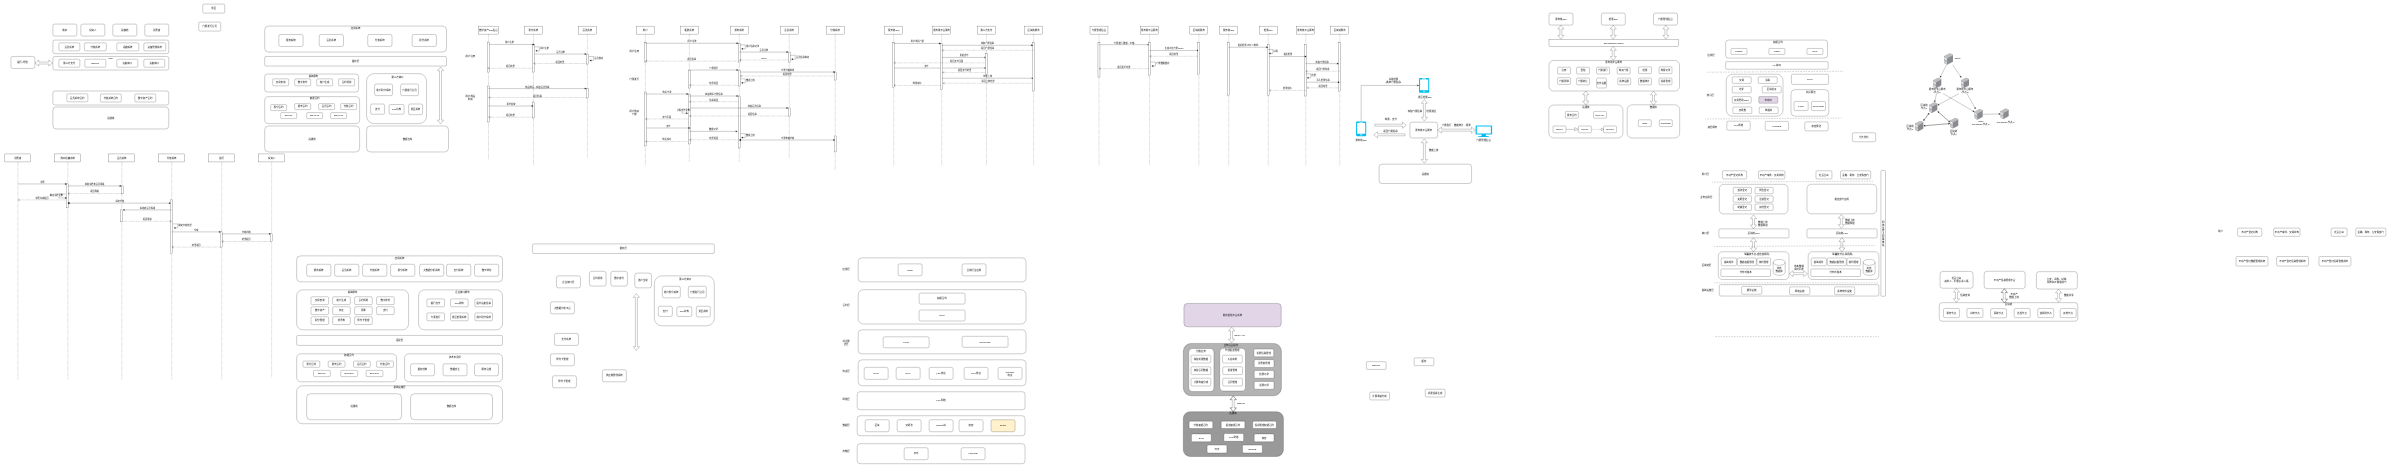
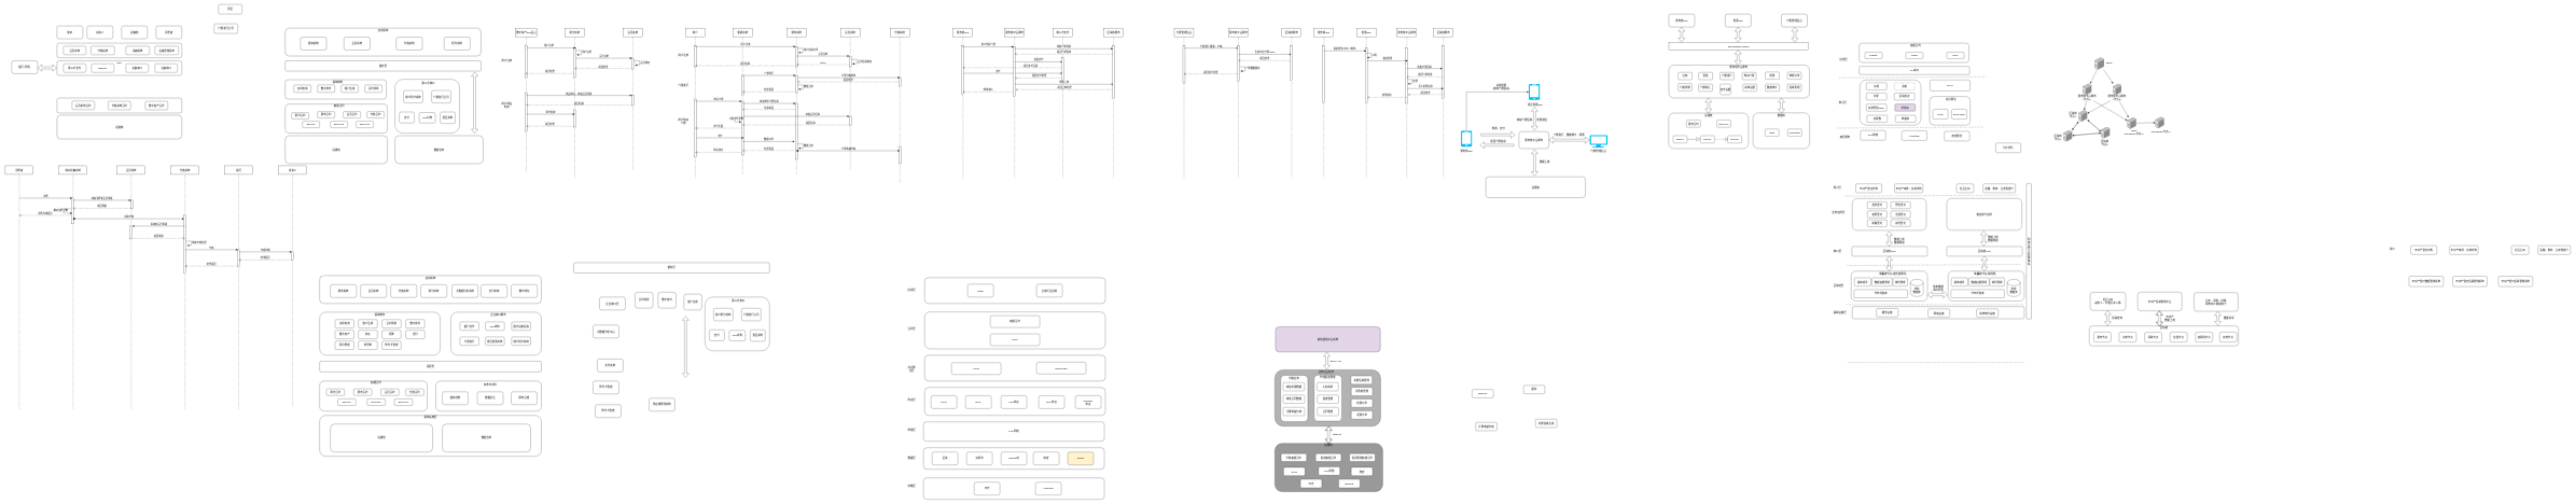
- <mxCell id="406" value="消息" style="rounded=1;whiteSpace=wrap;html=1;shadow=0;" parent="1" vertex="1"><mxGeometry x="8794" y="384" width="95" height="33" as="geometry" /></mxCell>
+ <mxCell id="406" value="消息" style="rounded=1;whiteSpace=wrap;html=1;shadow=0;dashed=1;" parent="1" vertex="1"><mxGeometry x="8794" y="384" width="95" height="33" as="geometry" /></mxCell>
- <mxCell id="407" value="区块验证" style="rounded=1;whiteSpace=wrap;html=1;shadow=0;" parent="1" vertex="1"><mxGeometry x="8814" y="431.5" width="95" height="33" as="geometry" /></mxCell>
+ <mxCell id="407" value="区块验证" style="rounded=1;whiteSpace=wrap;html=1;shadow=0;" parent="1" vertex="1"><mxGeometry x="8794" y="431.5" width="95" height="33" as="geometry" /></mxCell>
